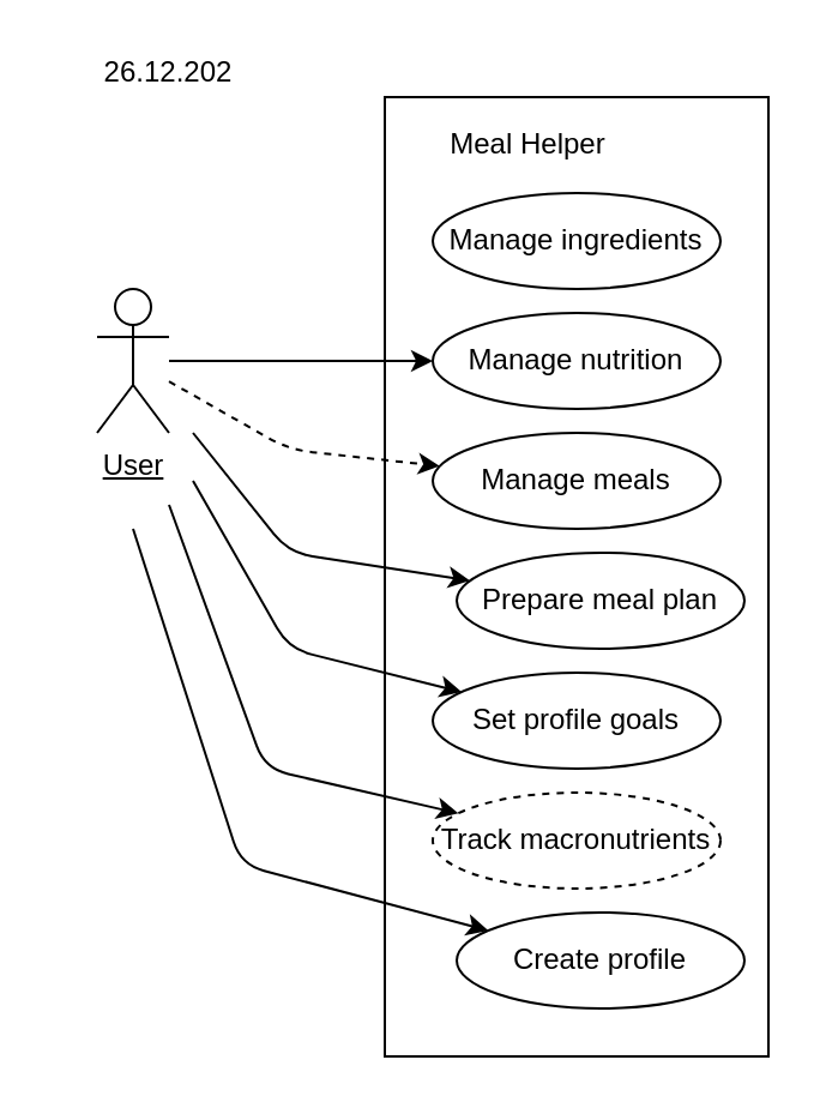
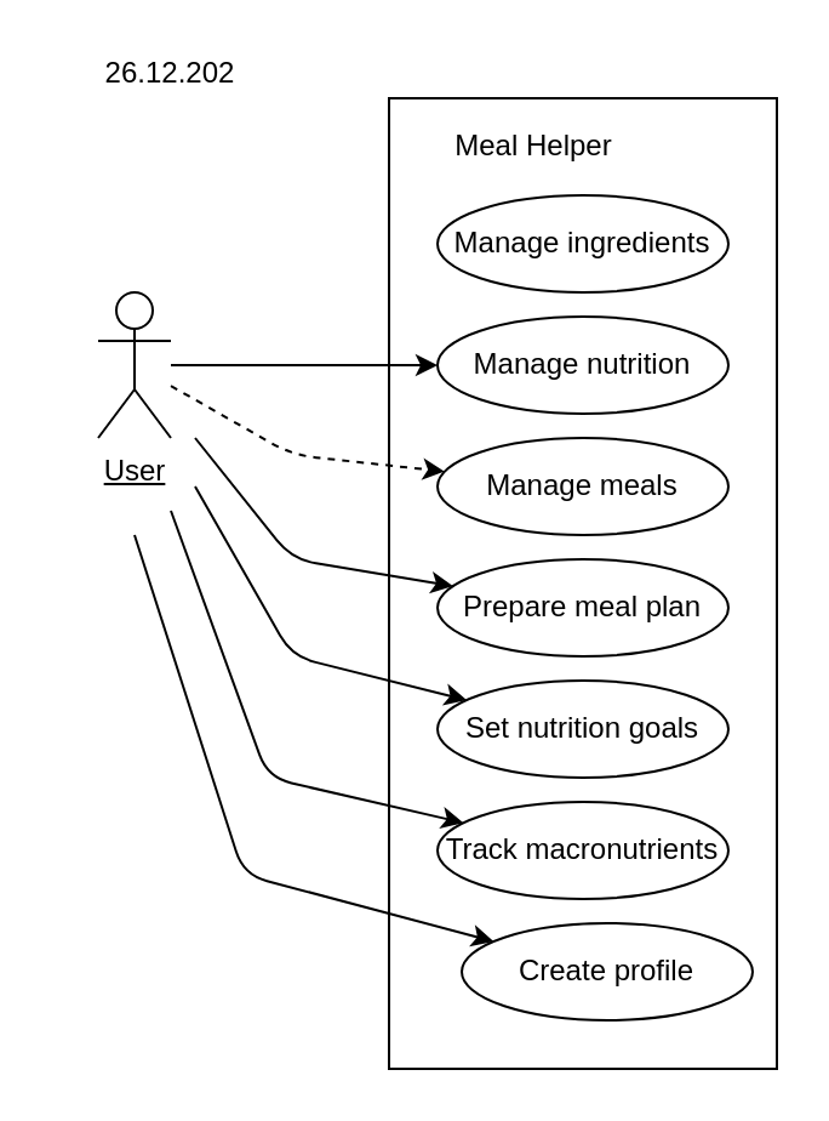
- <mxCell id="8" value="Prepare meal plan" style="ellipse;whiteSpace=wrap;html=1;" vertex="1" parent="1"><mxGeometry x="190" y="230" width="120" height="40" as="geometry" /></mxCell>
+ <mxCell id="8" value="Prepare meal plan" style="ellipse;whiteSpace=wrap;html=1;" vertex="1" parent="1"><mxGeometry x="180" y="230" width="120" height="40" as="geometry" /></mxCell>
- <mxCell id="10" value="Set profile goals" style="ellipse;whiteSpace=wrap;html=1;" vertex="1" parent="1"><mxGeometry x="180" y="280" width="120" height="40" as="geometry" /></mxCell>
+ <mxCell id="10" value="Set nutrition goals" style="ellipse;whiteSpace=wrap;html=1;" vertex="1" parent="1"><mxGeometry x="180" y="280" width="120" height="40" as="geometry" /></mxCell>
- <mxCell id="9" value="Track macronutrients" style="ellipse;whiteSpace=wrap;html=1;dashed=1;" vertex="1" parent="1"><mxGeometry x="180" y="330" width="120" height="40" as="geometry" /></mxCell>
+ <mxCell id="9" value="Track macronutrients" style="ellipse;whiteSpace=wrap;html=1;" vertex="1" parent="1"><mxGeometry x="180" y="330" width="120" height="40" as="geometry" /></mxCell>
